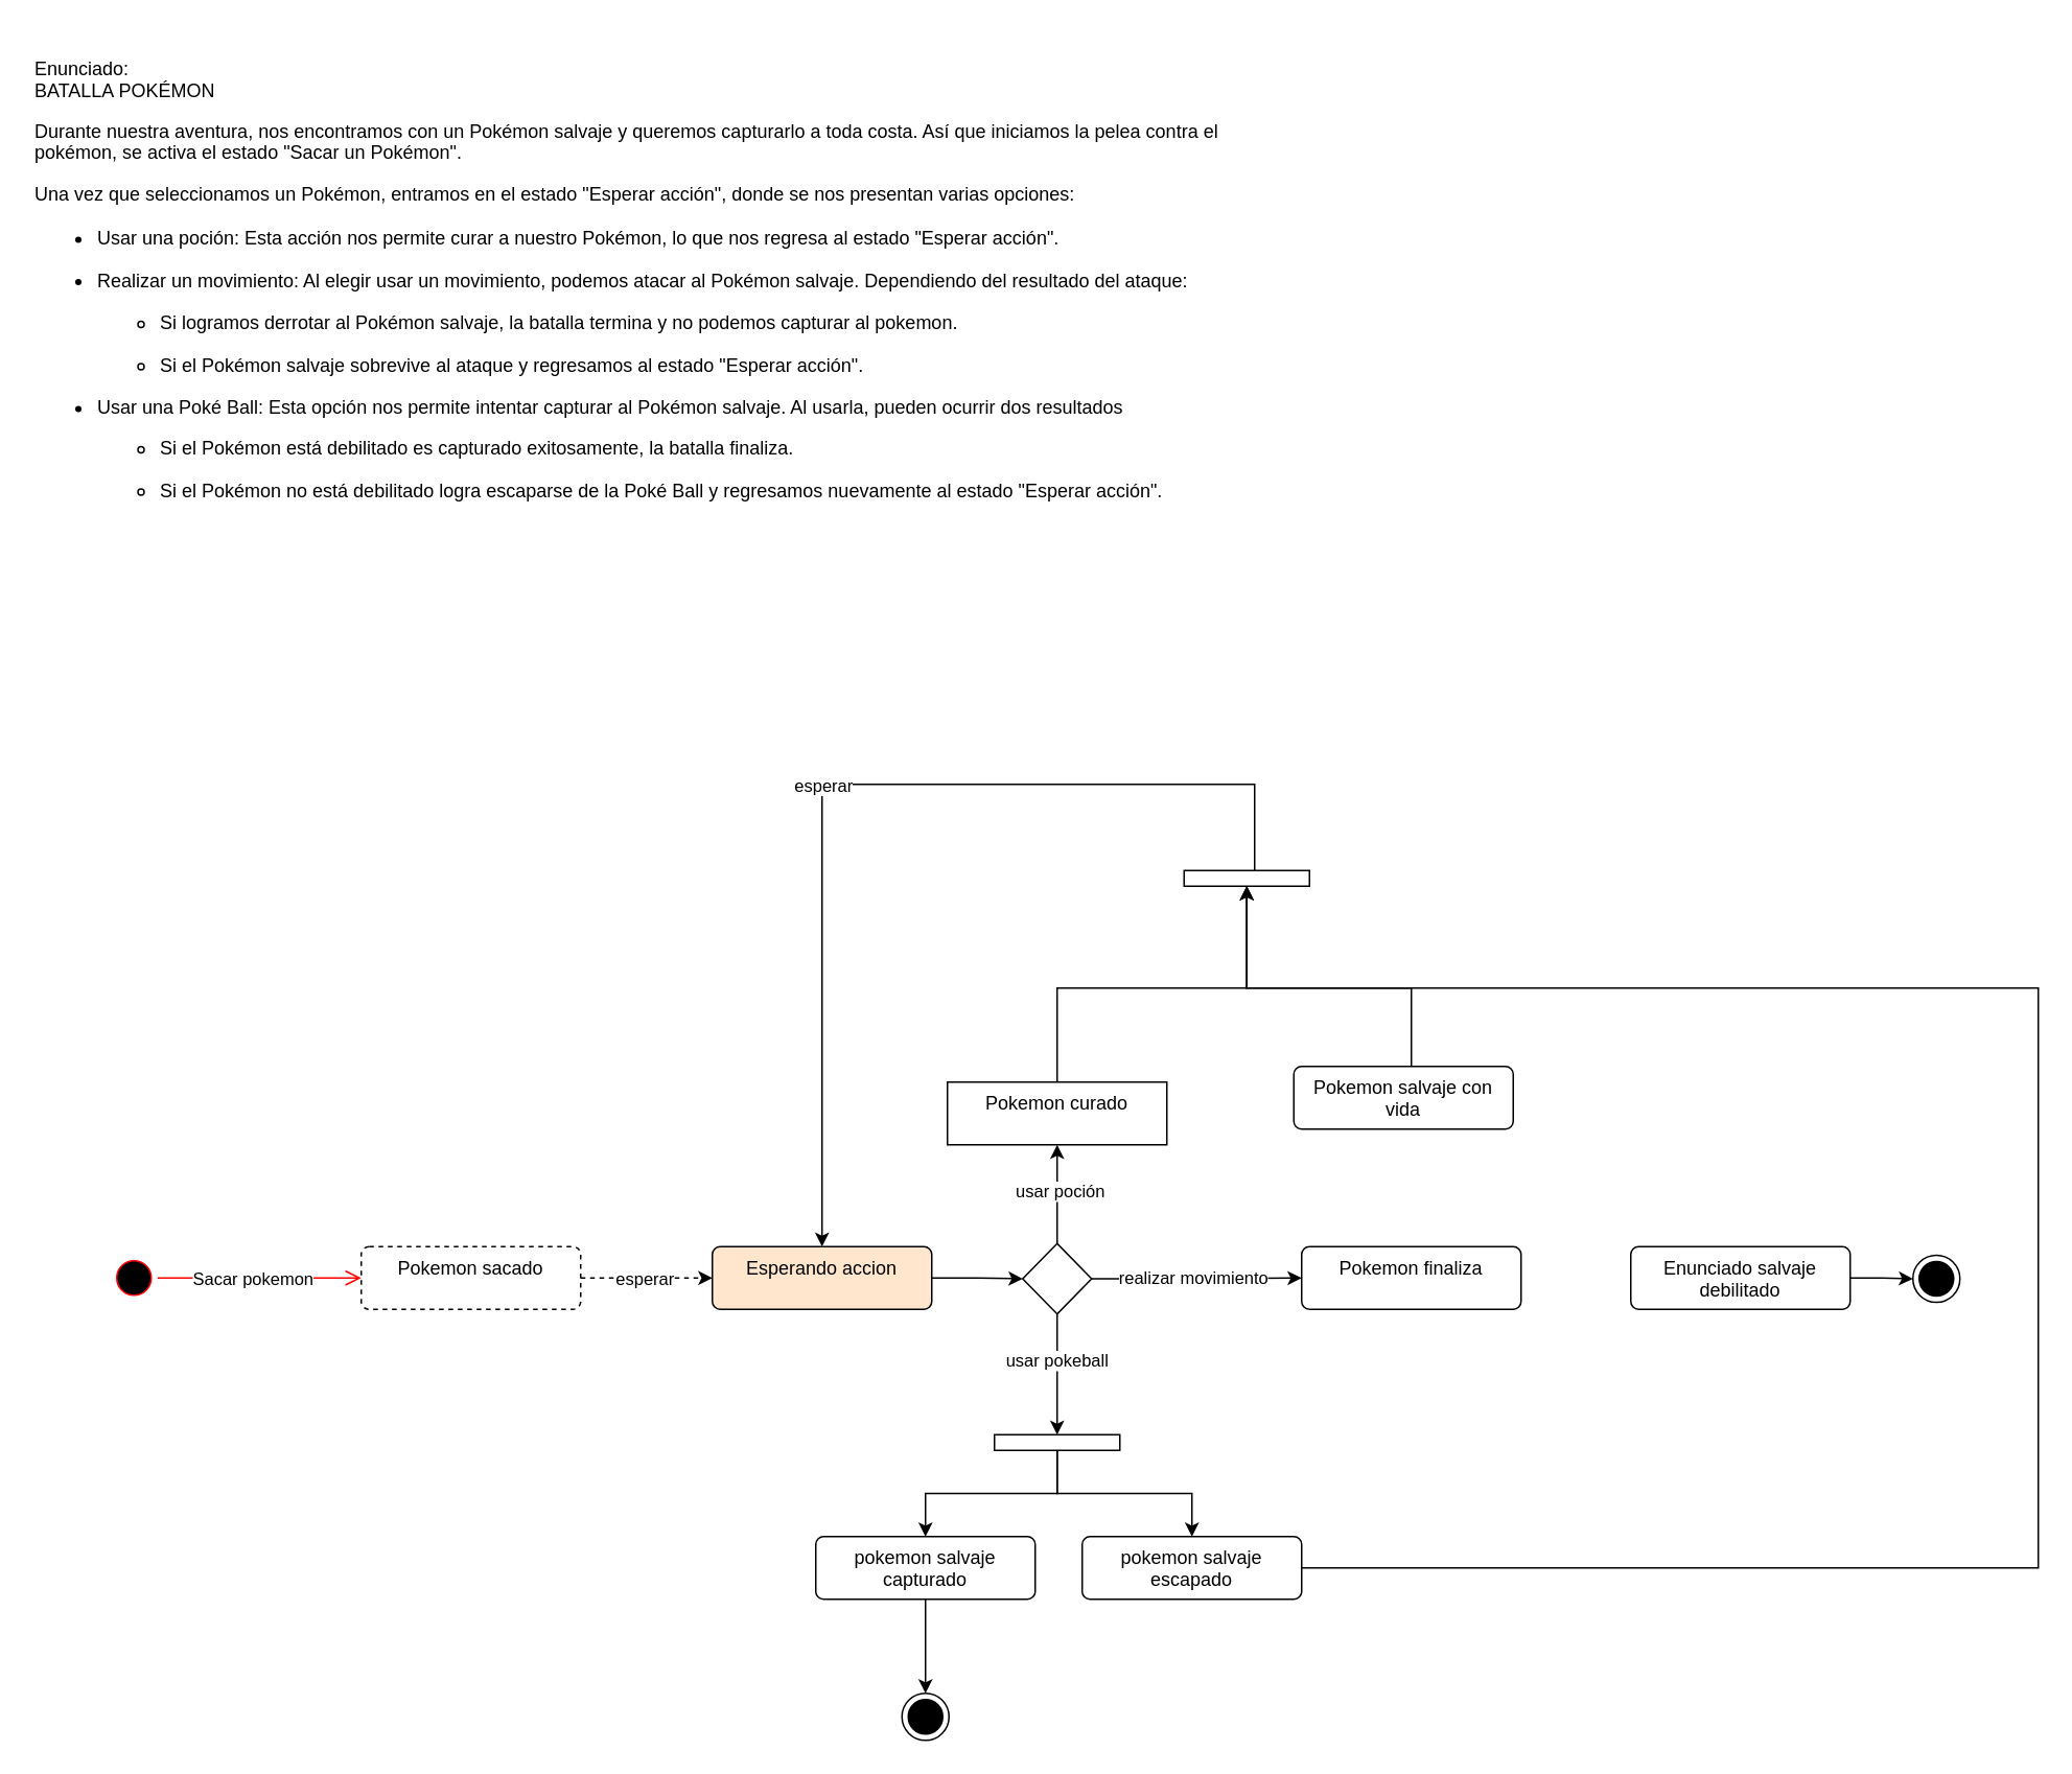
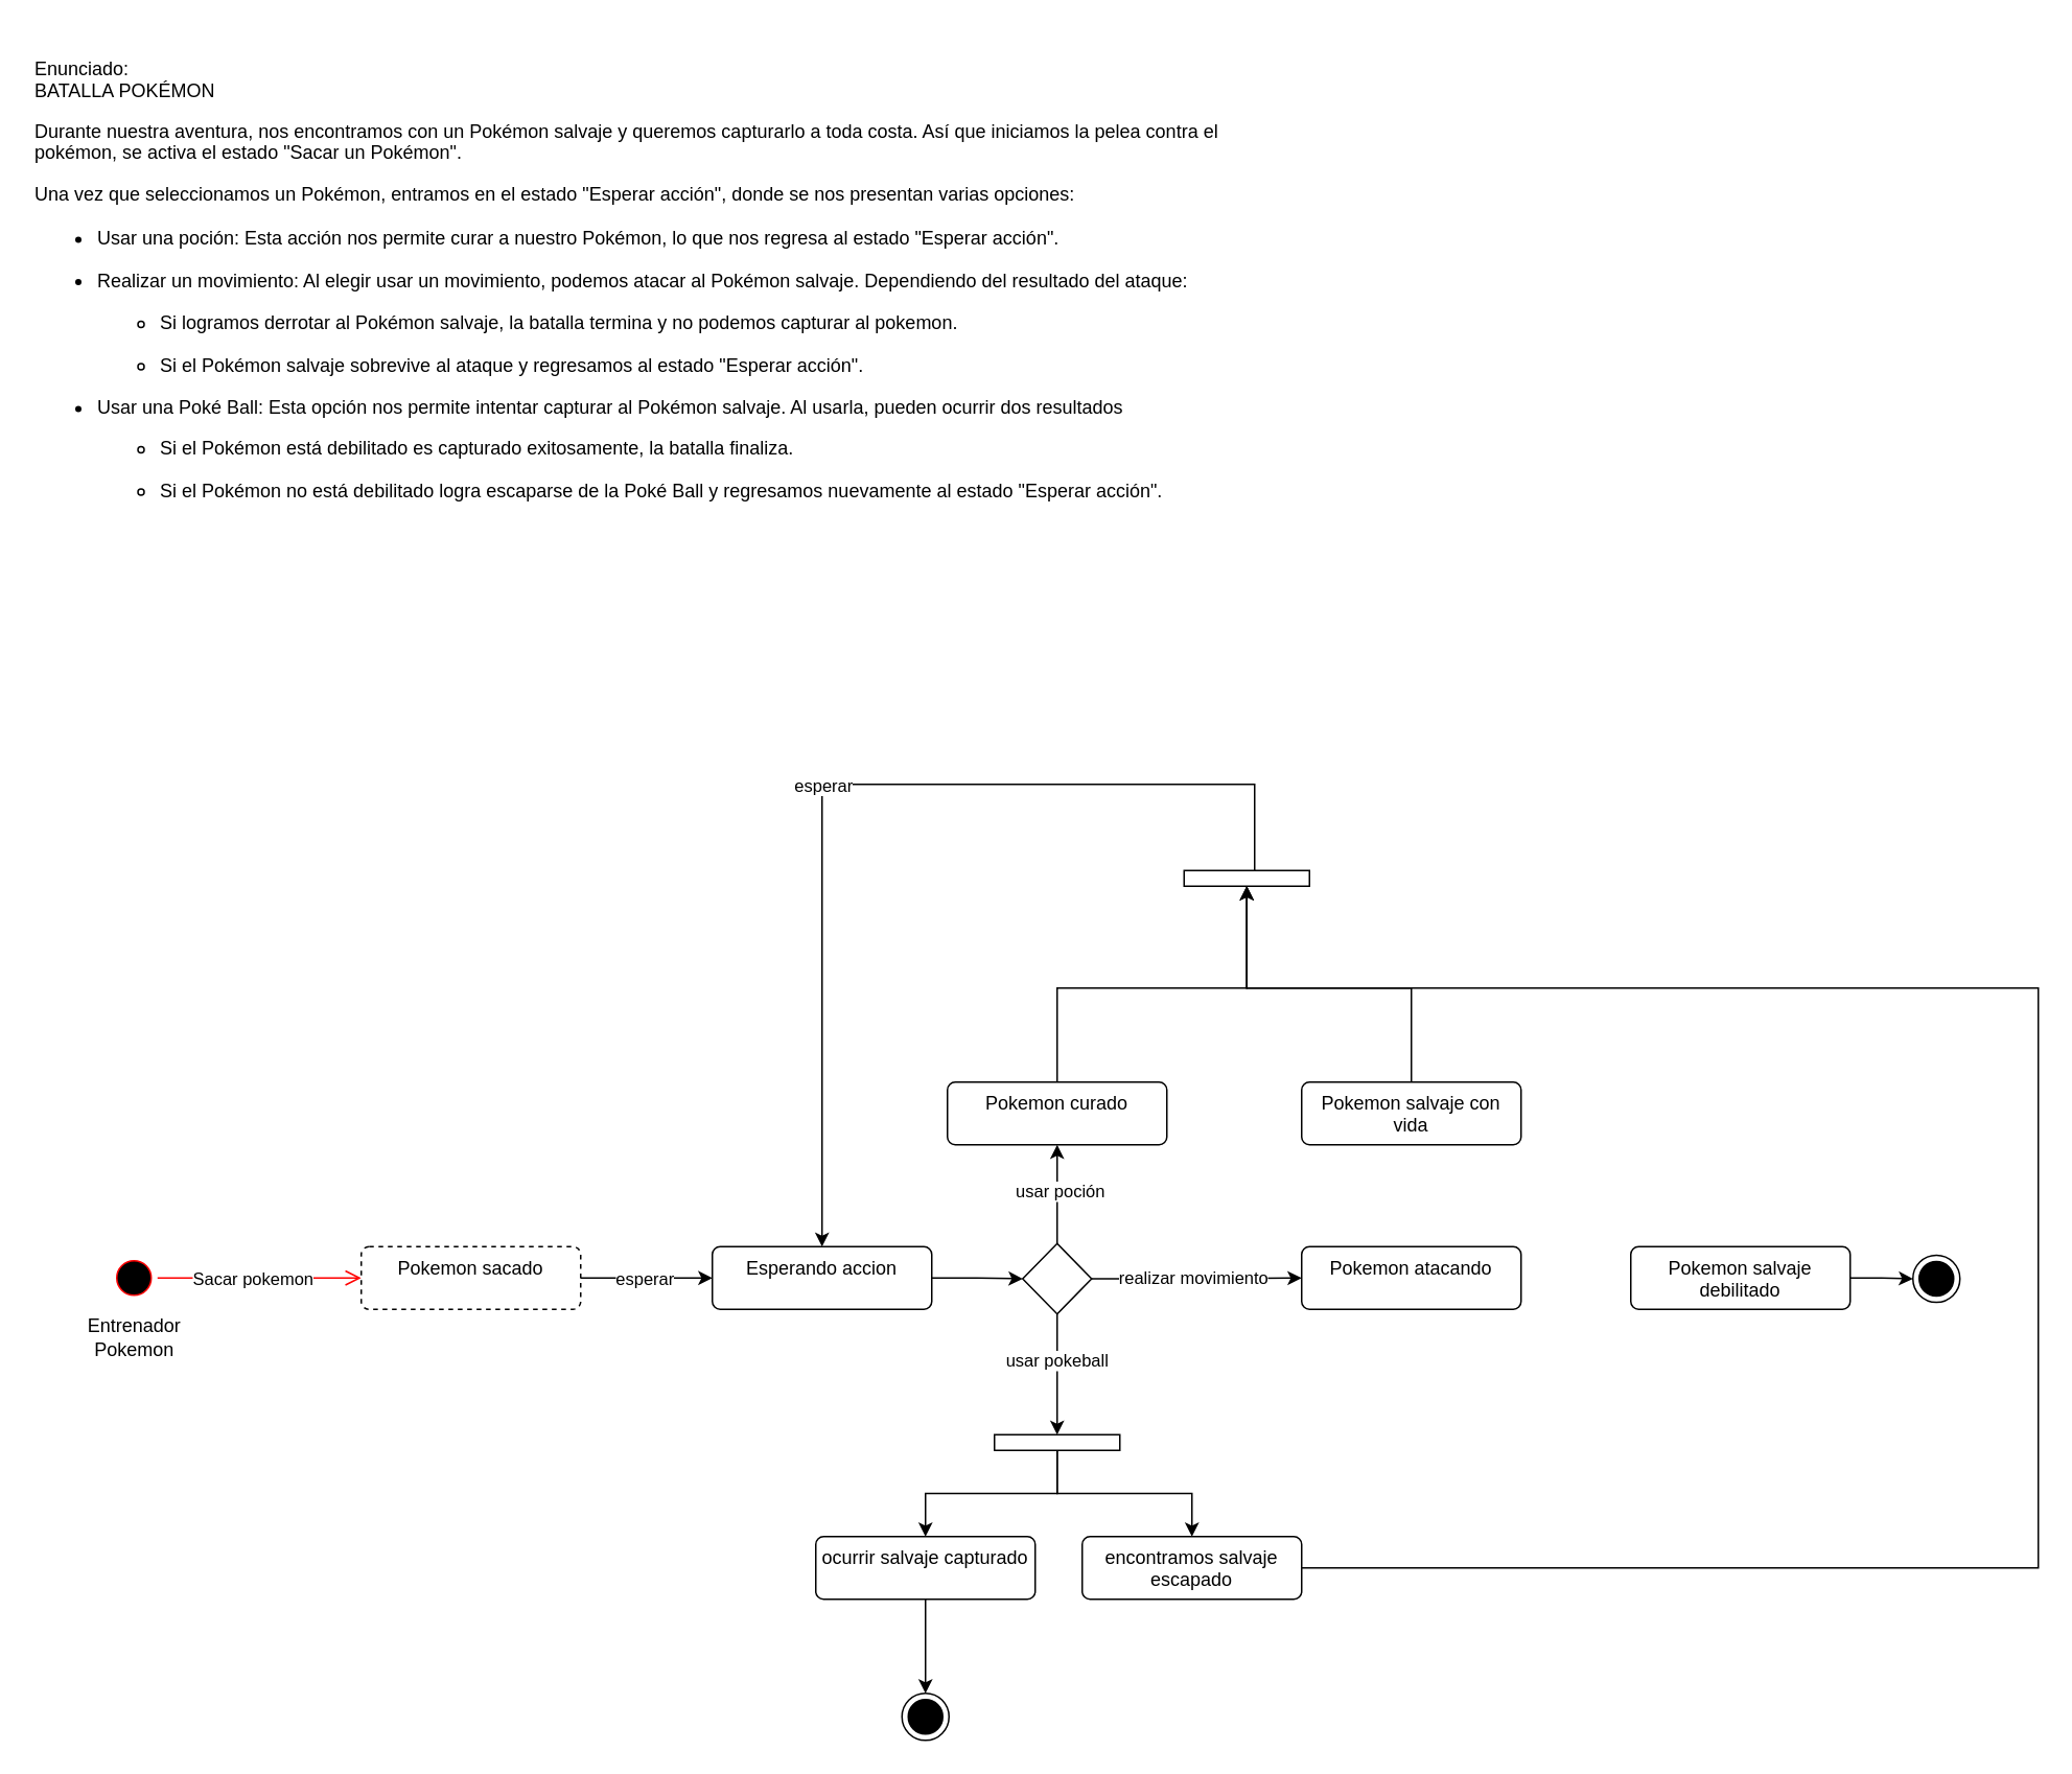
- <mxCell id="27" value="Pokemon salvaje con vida" style="html=1;align=center;verticalAlign=top;rounded=1;absoluteArcSize=1;arcSize=10;dashed=0;whiteSpace=wrap;" vertex="1" parent="1"><mxGeometry x="825" y="680" width="140" height="40" as="geometry" /></mxCell>
+ <mxCell id="27" value="Pokemon salvaje con vida" style="html=1;align=center;verticalAlign=top;rounded=1;absoluteArcSize=1;arcSize=10;dashed=0;whiteSpace=wrap;" vertex="1" parent="1"><mxGeometry x="830" y="690" width="140" height="40" as="geometry" /></mxCell>
- <mxCell id="18" value="Pokemon curado" style="html=1;align=center;verticalAlign=top;absoluteArcSize=1;arcSize=10;dashed=0;whiteSpace=wrap;rounded=0;" vertex="1" parent="1"><mxGeometry x="604" y="690" width="140" height="40" as="geometry" /></mxCell>
+ <mxCell id="18" value="Pokemon curado" style="html=1;align=center;verticalAlign=top;rounded=1;absoluteArcSize=1;arcSize=10;dashed=0;whiteSpace=wrap;" vertex="1" parent="1"><mxGeometry x="604" y="690" width="140" height="40" as="geometry" /></mxCell>
- <mxCell id="22" value="Pokemon finaliza" style="html=1;align=center;verticalAlign=top;rounded=1;absoluteArcSize=1;arcSize=10;dashed=0;whiteSpace=wrap;" vertex="1" parent="1"><mxGeometry x="830" y="795" width="140" height="40" as="geometry" /></mxCell>
+ <mxCell id="22" value="Pokemon atacando" style="html=1;align=center;verticalAlign=top;rounded=1;absoluteArcSize=1;arcSize=10;dashed=0;whiteSpace=wrap;" vertex="1" parent="1"><mxGeometry x="830" y="795" width="140" height="40" as="geometry" /></mxCell>
- <mxCell id="19" value="" style="edgeStyle=orthogonalEdgeStyle;rounded=0;orthogonalLoop=1;jettySize=auto;html=1;exitX=1;exitY=0.5;exitDx=0;exitDy=0;entryX=0;entryY=0.5;entryDx=0;entryDy=0;dashed=1;" edge="1" parent="1" source="7" target="21"><mxGeometry relative="1" as="geometry"><mxPoint x="608" y="813" as="targetPoint" /><mxPoint x="370" y="815" as="sourcePoint" /></mxGeometry></mxCell>
+ <mxCell id="19" value="" style="edgeStyle=orthogonalEdgeStyle;rounded=0;orthogonalLoop=1;jettySize=auto;html=1;exitX=1;exitY=0.5;exitDx=0;exitDy=0;entryX=0;entryY=0.5;entryDx=0;entryDy=0;" edge="1" parent="1" source="7" target="21"><mxGeometry relative="1" as="geometry"><mxPoint x="608" y="813" as="targetPoint" /><mxPoint x="370" y="815" as="sourcePoint" /></mxGeometry></mxCell>
- <mxCell id="21" value="Esperando accion" style="html=1;align=center;verticalAlign=top;rounded=1;absoluteArcSize=1;arcSize=10;dashed=0;whiteSpace=wrap;fillColor=#ffe6cc;" vertex="1" parent="1"><mxGeometry x="454" y="795" width="140" height="40" as="geometry" /></mxCell>
+ <mxCell id="21" value="Esperando accion" style="html=1;align=center;verticalAlign=top;rounded=1;absoluteArcSize=1;arcSize=10;dashed=0;whiteSpace=wrap;" vertex="1" parent="1"><mxGeometry x="454" y="795" width="140" height="40" as="geometry" /></mxCell>
- <mxCell id="25" value="Enunciado salvaje debilitado" style="html=1;align=center;verticalAlign=top;rounded=1;absoluteArcSize=1;arcSize=10;dashed=0;whiteSpace=wrap;" vertex="1" parent="1"><mxGeometry x="1040" y="795" width="140" height="40" as="geometry" /></mxCell>
+ <mxCell id="25" value="Pokemon salvaje debilitado" style="html=1;align=center;verticalAlign=top;rounded=1;absoluteArcSize=1;arcSize=10;dashed=0;whiteSpace=wrap;" vertex="1" parent="1"><mxGeometry x="1040" y="795" width="140" height="40" as="geometry" /></mxCell>
+ <mxCell id="37" value="Entrenador&lt;div&gt;Pokemon&lt;/div&gt;" style="text;html=1;align=center;verticalAlign=middle;resizable=0;points=[];autosize=1;strokeColor=none;fillColor=none;" vertex="1" parent="1"><mxGeometry x="45" y="833" width="80" height="40" as="geometry" /></mxCell>
- <mxCell id="33" value="pokemon salvaje capturado" style="html=1;align=center;verticalAlign=top;rounded=1;absoluteArcSize=1;arcSize=10;dashed=0;whiteSpace=wrap;" vertex="1" parent="1"><mxGeometry x="520" y="980" width="140" height="40" as="geometry" /></mxCell>
+ <mxCell id="33" value="ocurrir salvaje capturado" style="html=1;align=center;verticalAlign=top;rounded=1;absoluteArcSize=1;arcSize=10;dashed=0;whiteSpace=wrap;" vertex="1" parent="1"><mxGeometry x="520" y="980" width="140" height="40" as="geometry" /></mxCell>
- <mxCell id="36" value="pokemon salvaje escapado" style="html=1;align=center;verticalAlign=top;rounded=1;absoluteArcSize=1;arcSize=10;dashed=0;whiteSpace=wrap;" vertex="1" parent="1"><mxGeometry x="690" y="980" width="140" height="40" as="geometry" /></mxCell>
+ <mxCell id="36" value="encontramos salvaje escapado" style="html=1;align=center;verticalAlign=top;rounded=1;absoluteArcSize=1;arcSize=10;dashed=0;whiteSpace=wrap;" vertex="1" parent="1"><mxGeometry x="690" y="980" width="140" height="40" as="geometry" /></mxCell>
